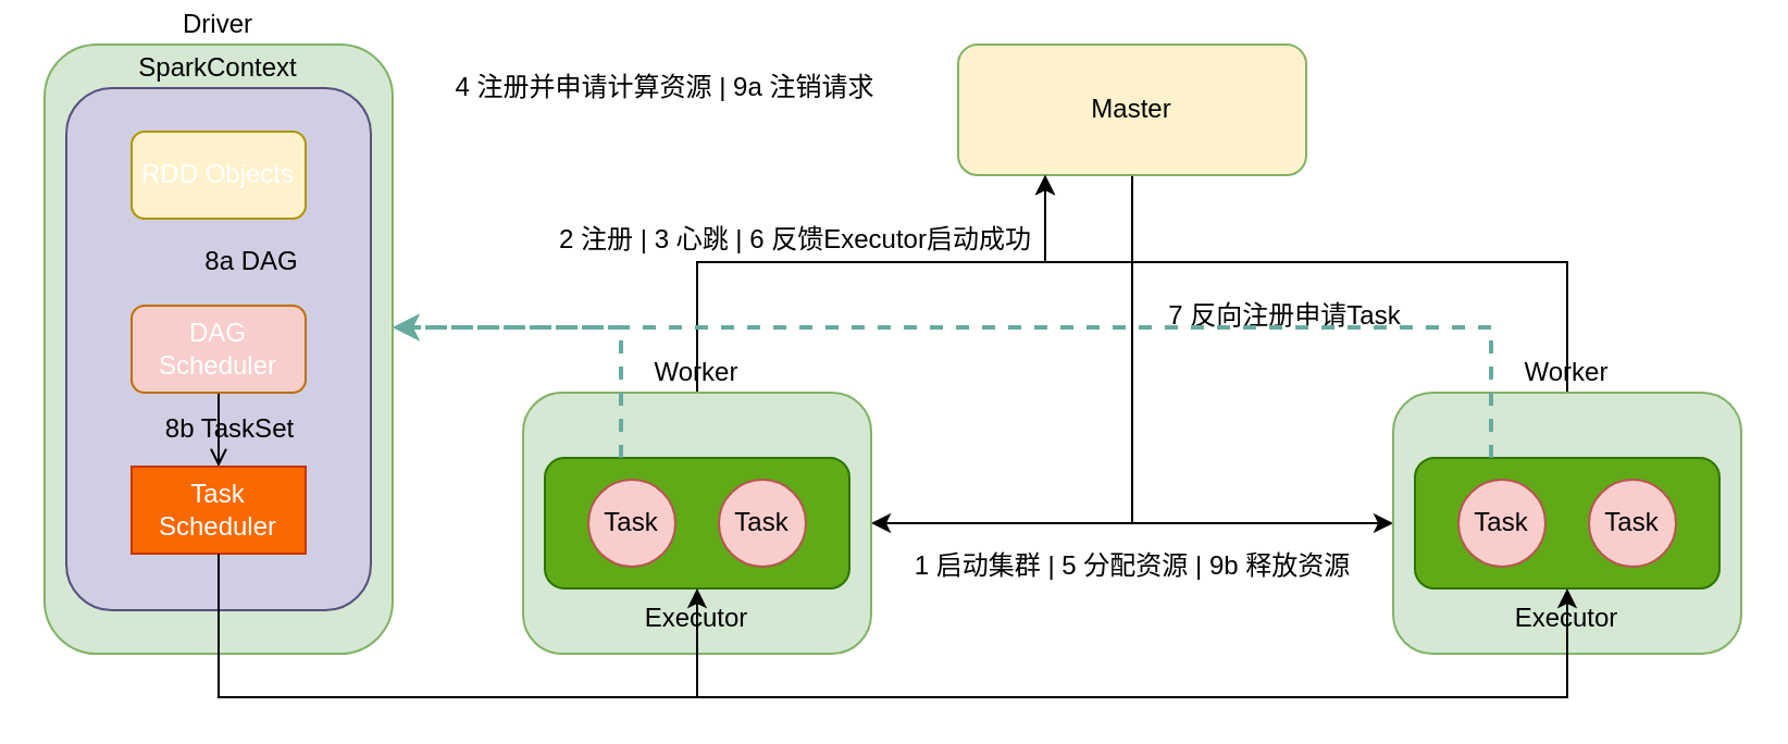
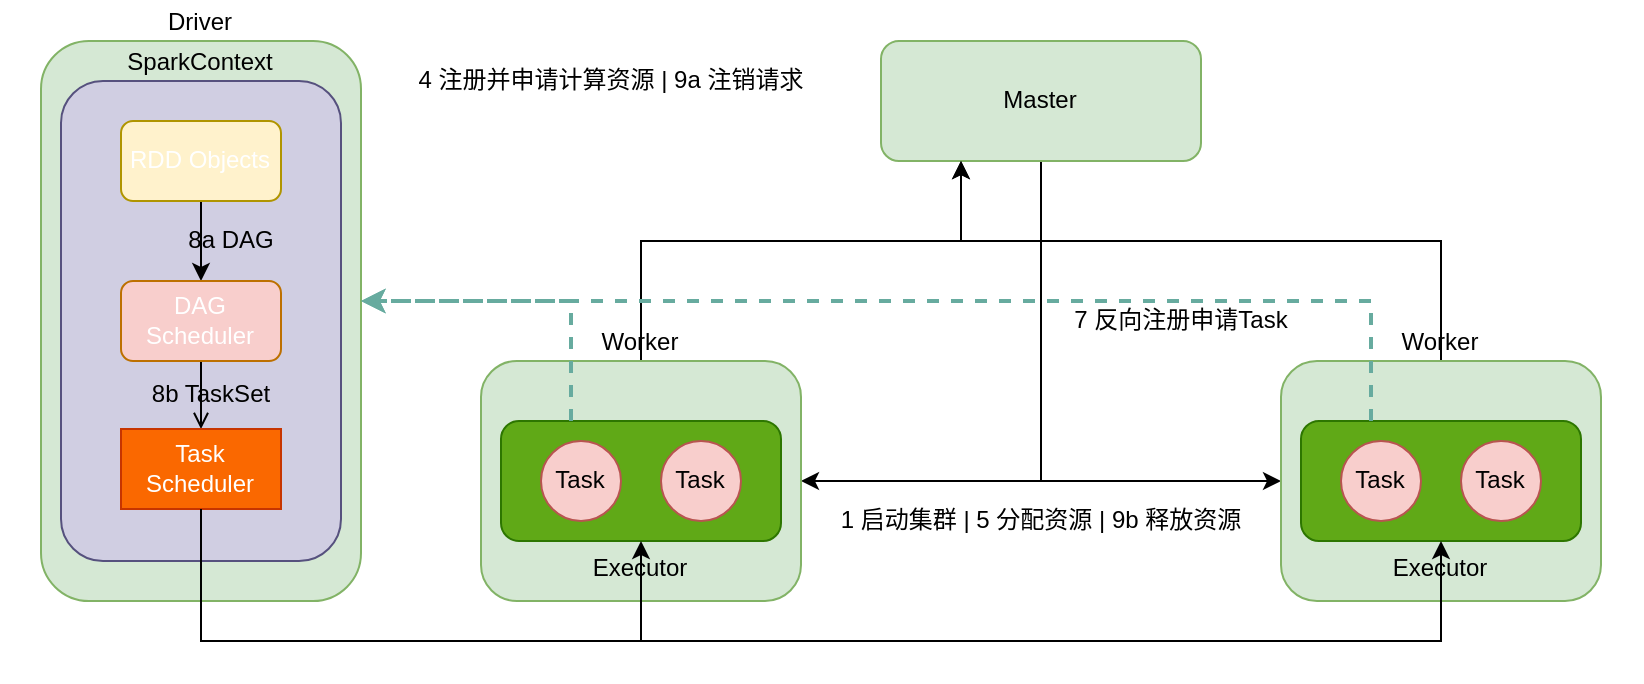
- <mxCell id="5" value="Master" style="rounded=1;whiteSpace=wrap;html=1;labelPosition=center;verticalLabelPosition=middle;align=center;verticalAlign=middle;fillColor=#fff2cc;strokeColor=#82b366;" parent="1" vertex="1"><mxGeometry x="440" y="20" width="160" height="60" as="geometry" /></mxCell>
+ <mxCell id="5" value="Master" style="rounded=1;whiteSpace=wrap;html=1;labelPosition=center;verticalLabelPosition=middle;align=center;verticalAlign=middle;fillColor=#d5e8d4;strokeColor=#82b366;" parent="1" vertex="1"><mxGeometry x="440" y="20" width="160" height="60" as="geometry" /></mxCell>
- <mxCell id="10" value="2 注册 | 3 心跳 | 6 反馈Executor启动成功" style="text;html=1;align=center;verticalAlign=middle;resizable=0;points=[];;autosize=1;" parent="1" vertex="1"><mxGeometry x="250" y="100" width="230" height="20" as="geometry" /></mxCell>
+ <mxCell id="13" style="edgeStyle=orthogonalEdgeStyle;rounded=0;orthogonalLoop=1;jettySize=auto;html=1;entryX=0.5;entryY=0;entryDx=0;entryDy=0;strokeColor=#000000;strokeWidth=1;" edge="1" parent="1" source="14" target="16"><mxGeometry relative="1" as="geometry" /></mxCell>
- <mxCell id="12" value="7 反向注册申请Task" style="text;html=1;align=center;verticalAlign=middle;resizable=0;points=[];;autosize=1;dashed=1;" vertex="1" parent="1"><mxGeometry x="530" y="135" width="120" height="20" as="geometry" /></mxCell>
+ <mxCell id="12" value="7 反向注册申请Task" style="text;html=1;align=center;verticalAlign=middle;resizable=0;points=[];;autosize=1;dashed=1;" vertex="1" parent="1"><mxGeometry x="530" y="150" width="120" height="20" as="geometry" /></mxCell>
